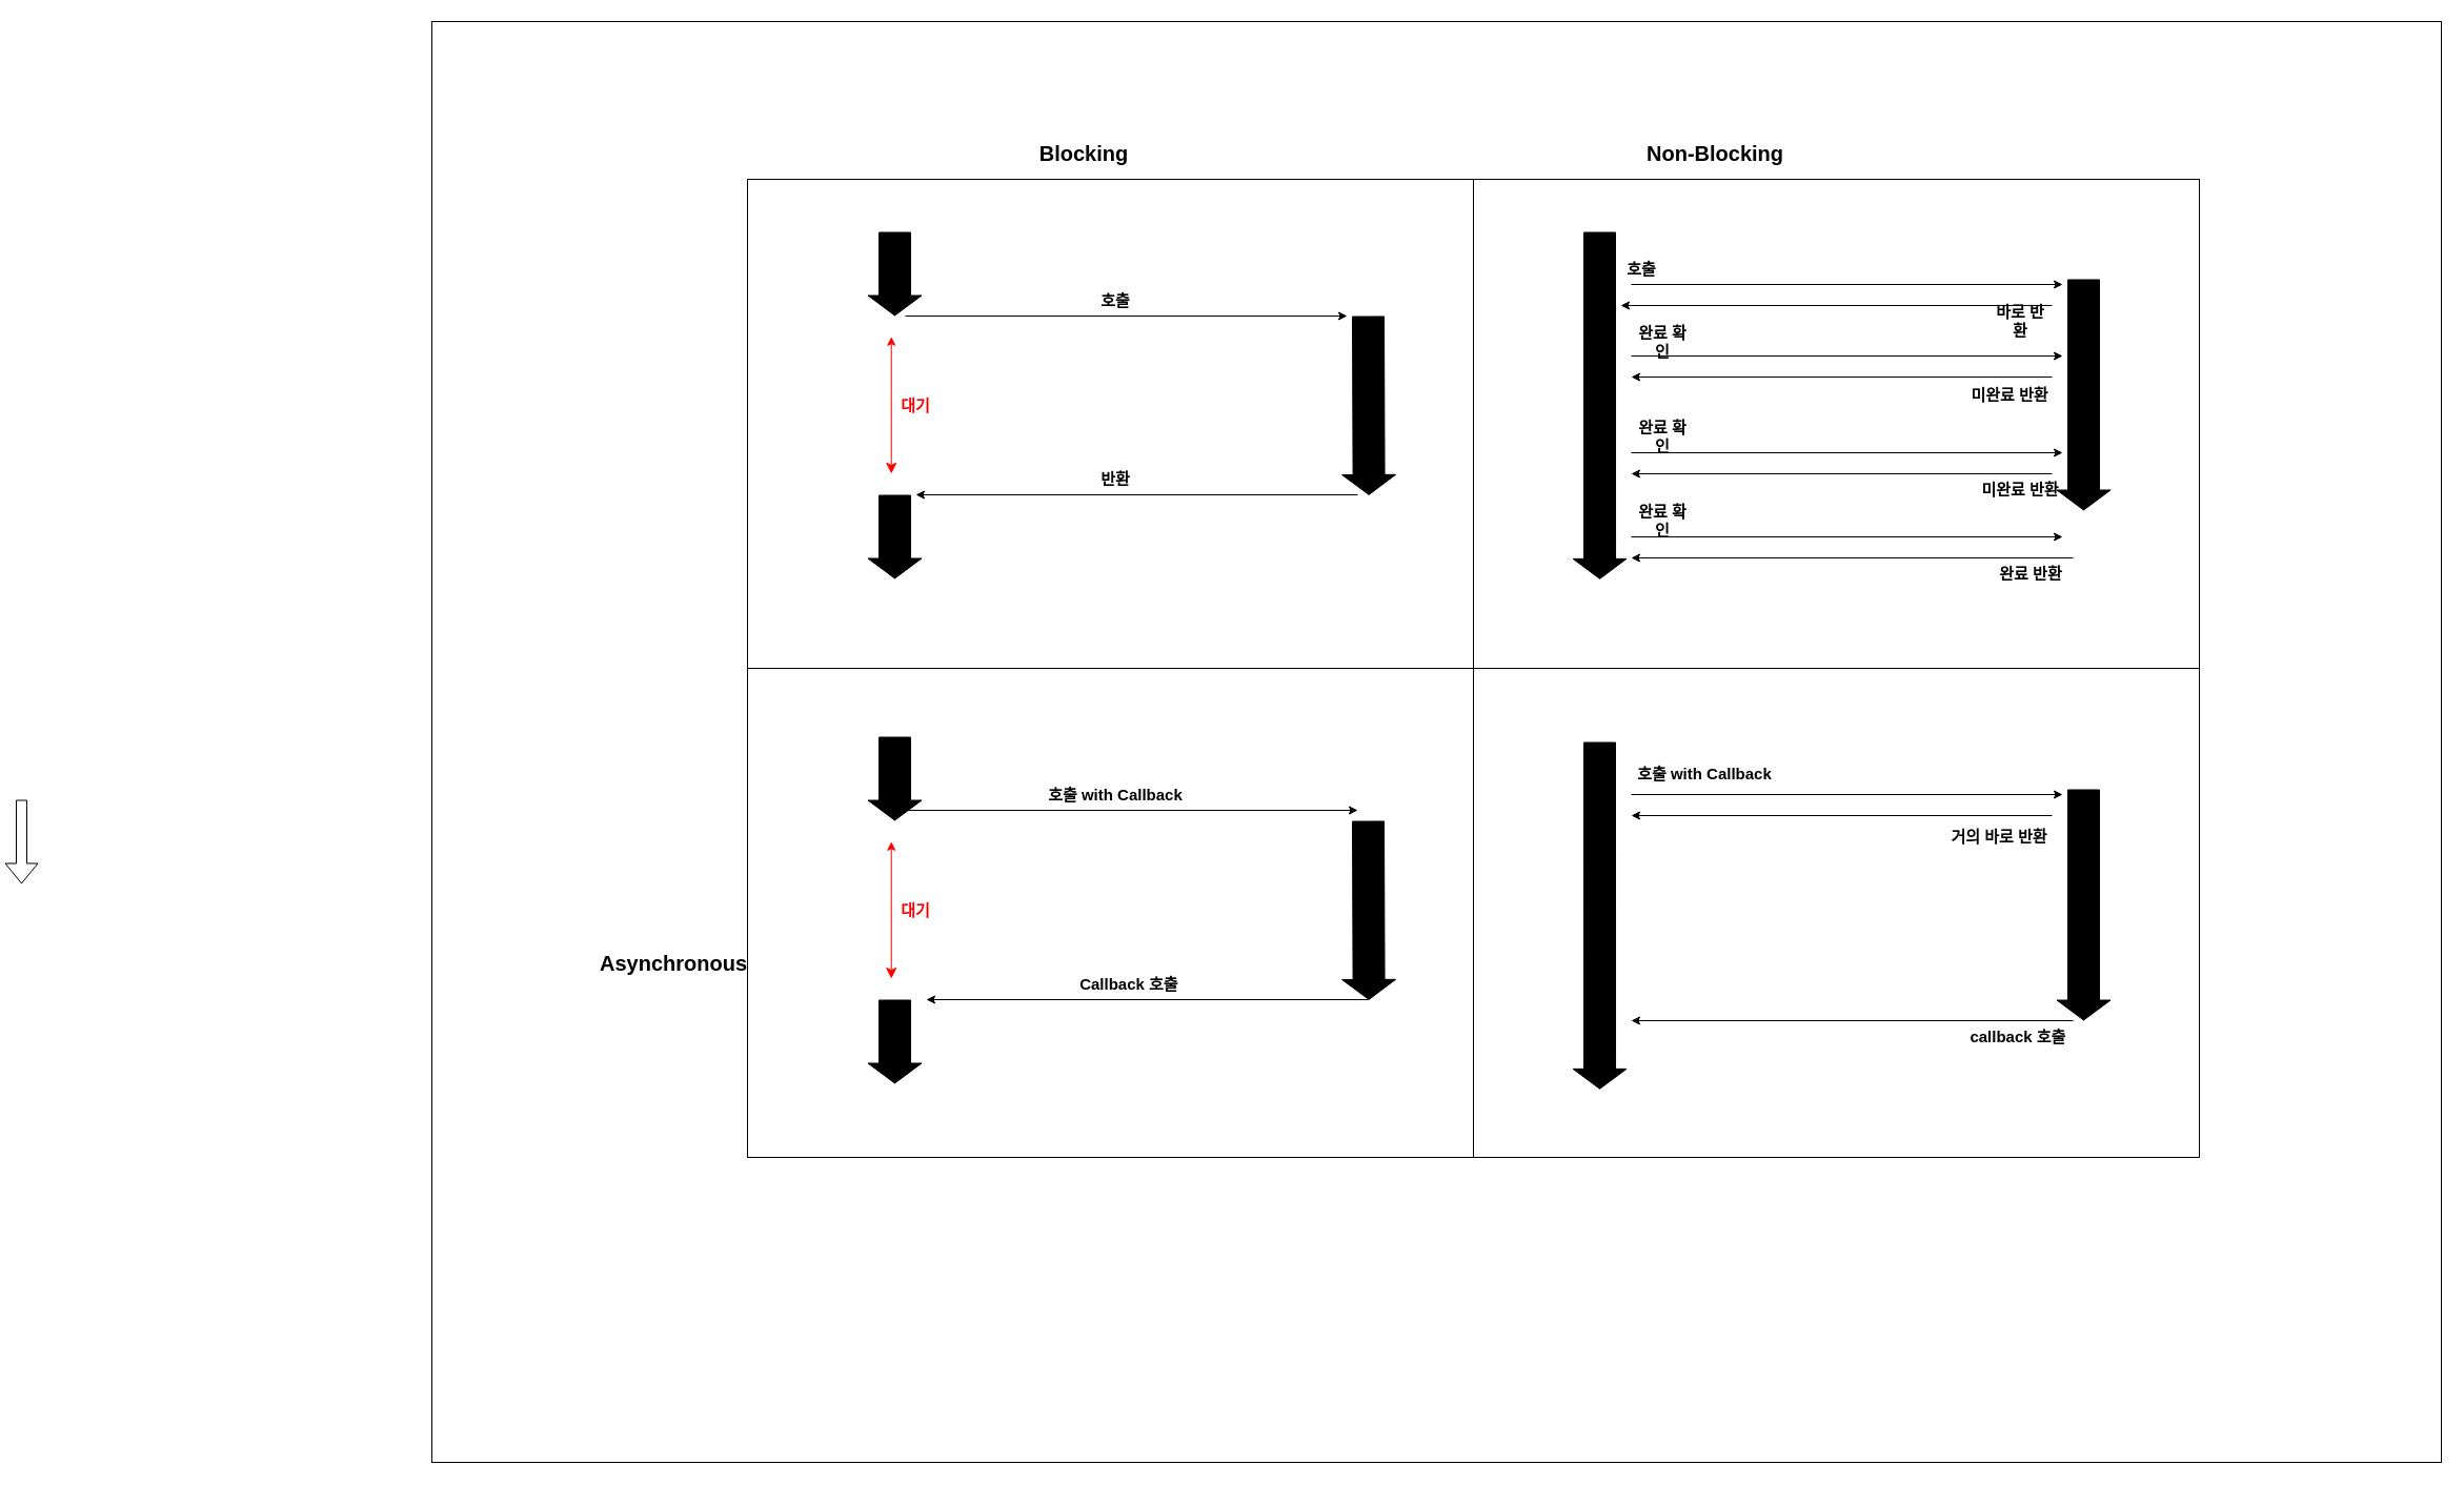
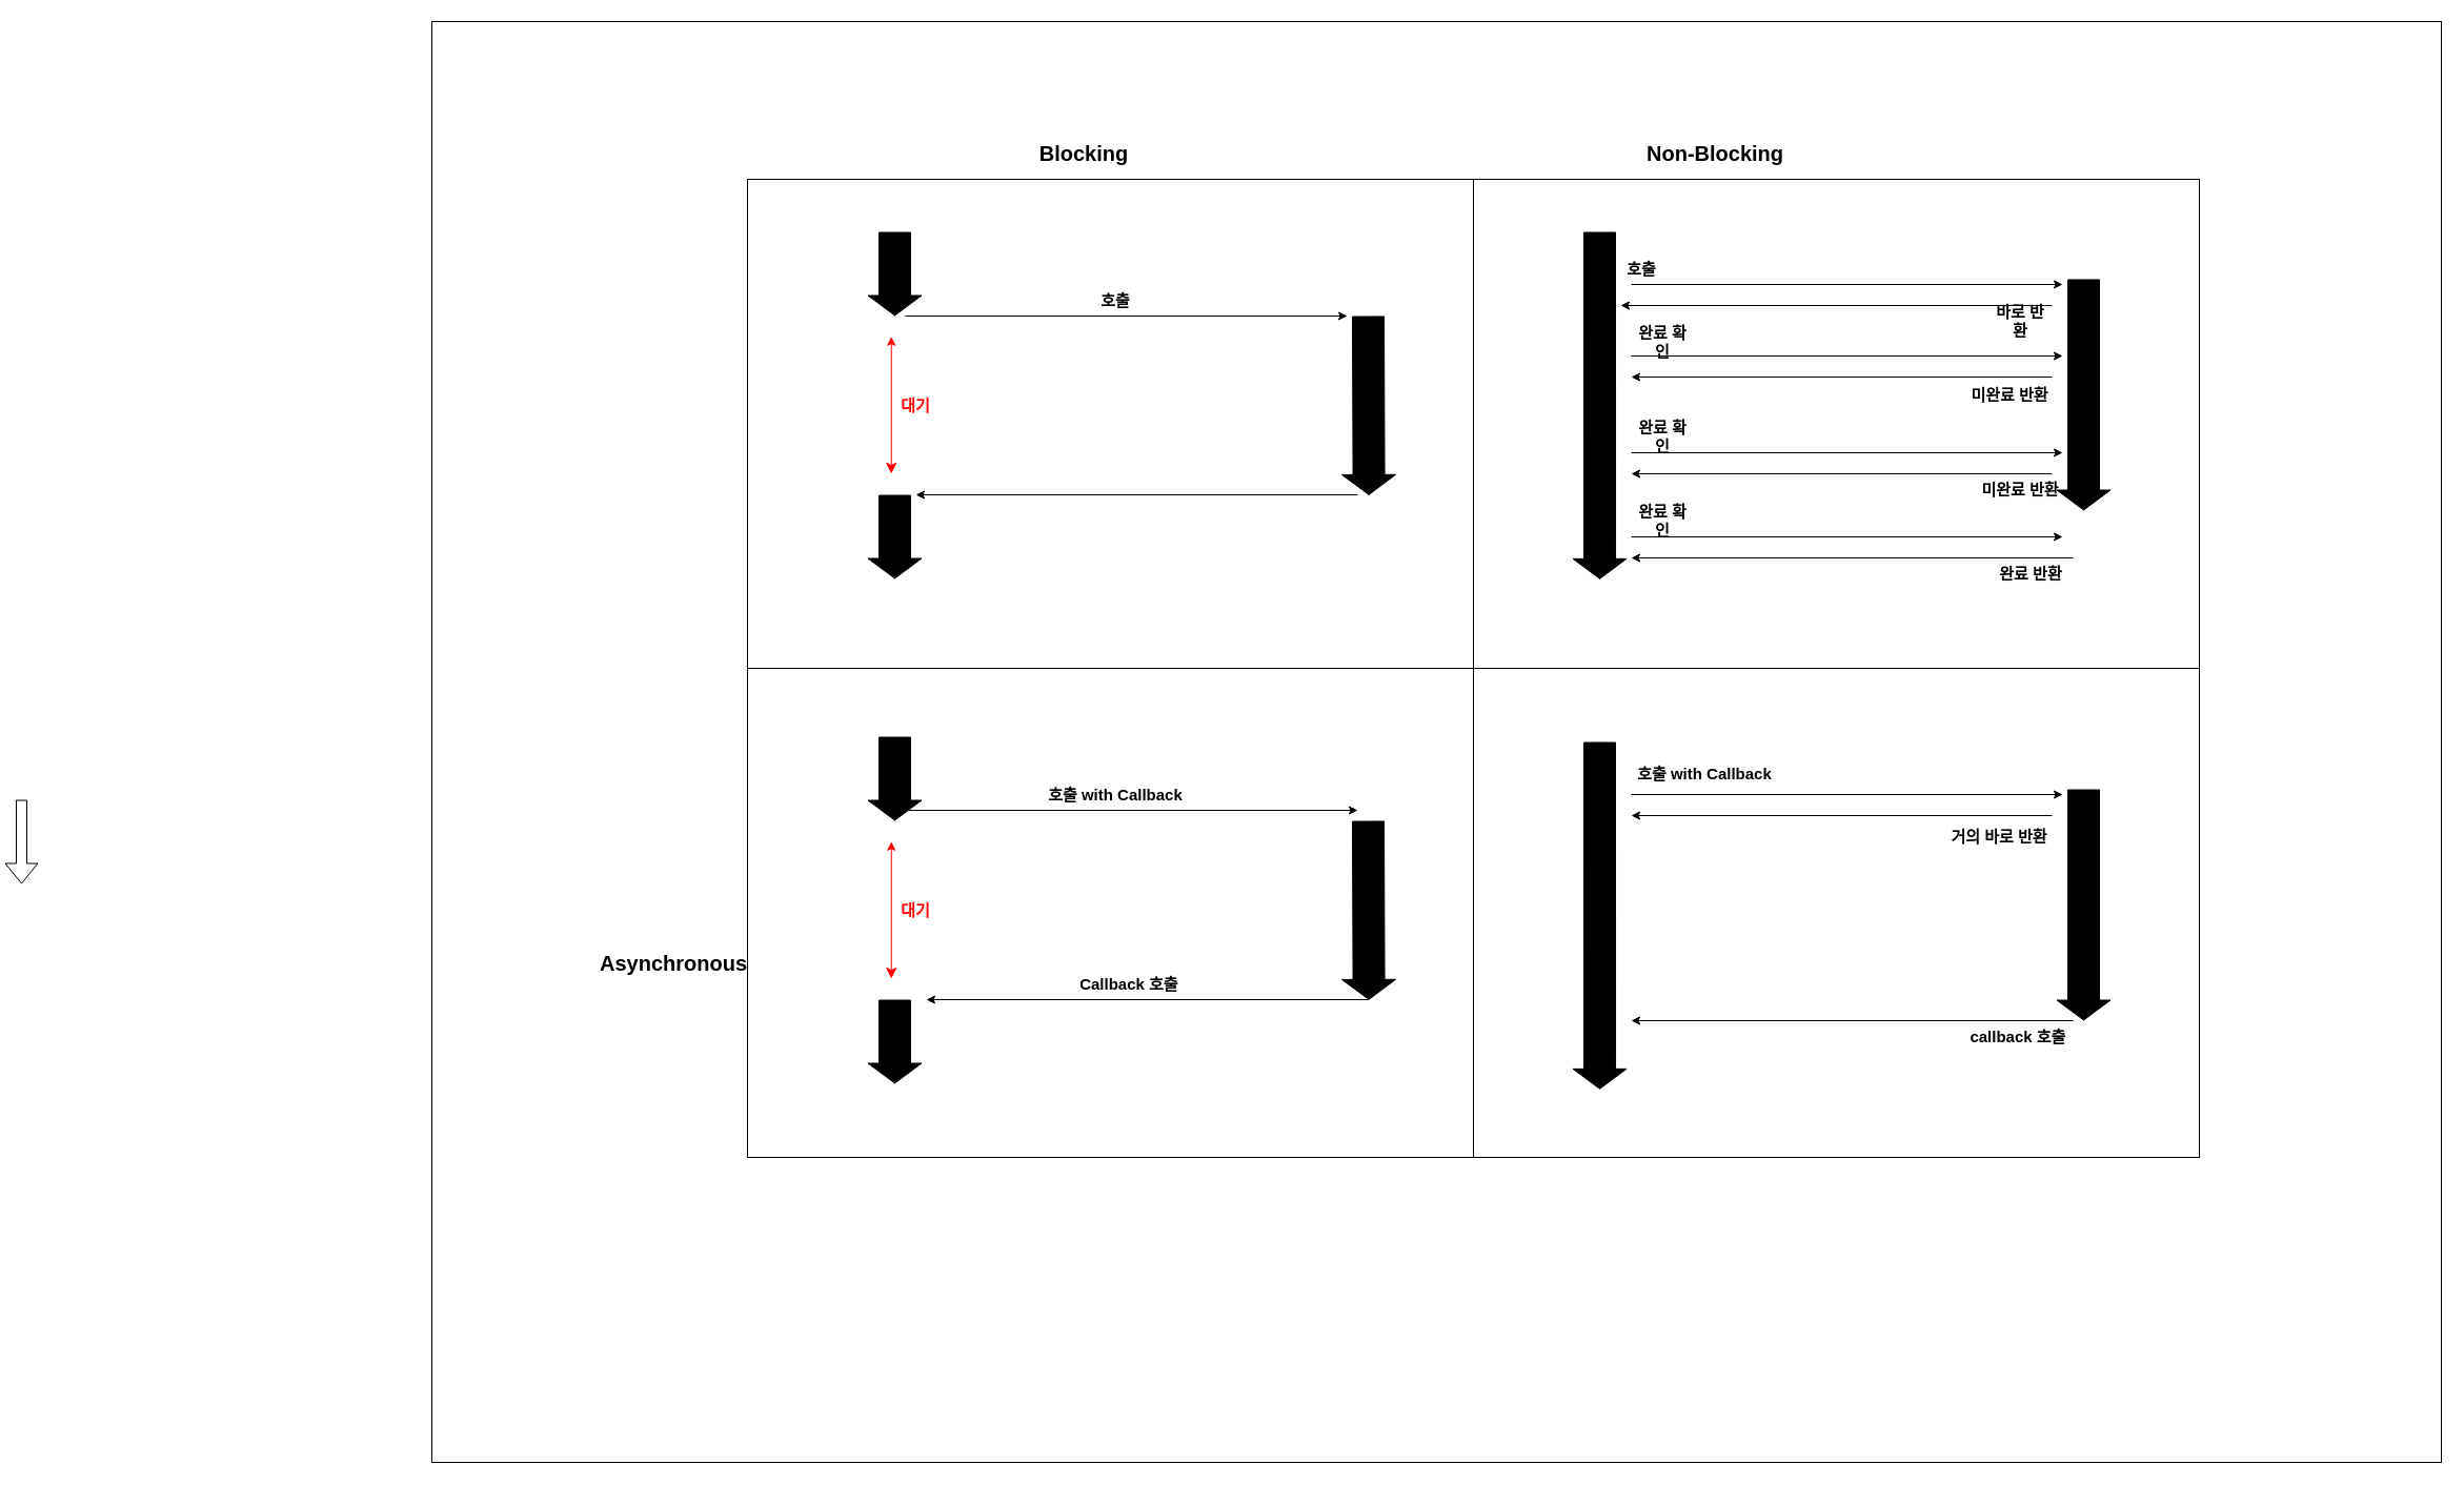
- <mxCell id="36" value="&lt;b&gt;&lt;font style=&quot;font-size: 15px;&quot;&gt;반환&lt;/font&gt;&lt;/b&gt;" style="text;html=1;strokeColor=none;fillColor=none;align=center;verticalAlign=middle;whiteSpace=wrap;rounded=0;" vertex="1" parent="1"><mxGeometry x="1030" y="440" width="60" height="30" as="geometry" /></mxCell>
